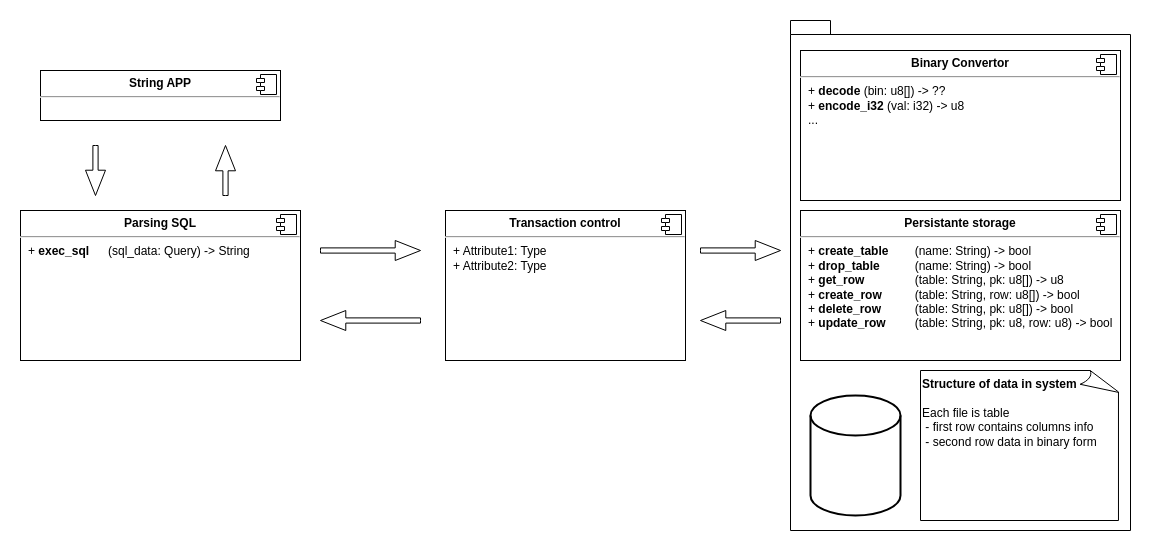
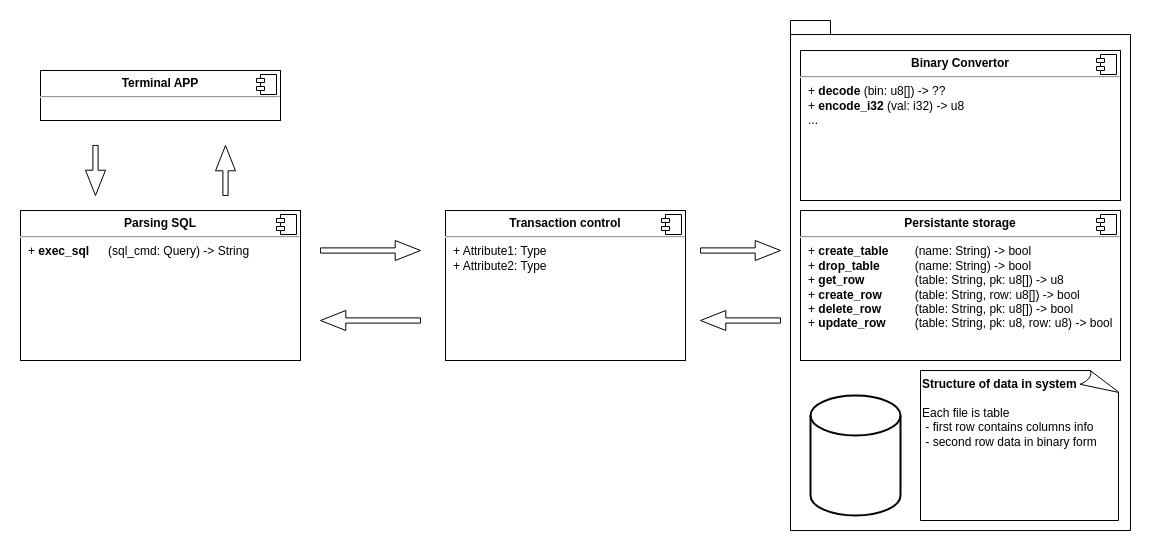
- <mxCell id="3" value="&lt;p style=&quot;margin:0px;margin-top:6px;text-align:center;&quot;&gt;&lt;b&gt;String APP&lt;/b&gt;&lt;/p&gt;&lt;hr&gt;&lt;p style=&quot;margin:0px;margin-left:8px;&quot;&gt;&lt;br&gt;&lt;/p&gt;" style="align=left;overflow=fill;html=1;dropTarget=0;" vertex="1" parent="1"><mxGeometry x="40" y="70" width="240" height="50" as="geometry" /></mxCell>
+ <mxCell id="3" value="&lt;p style=&quot;margin:0px;margin-top:6px;text-align:center;&quot;&gt;&lt;b&gt;Terminal APP&lt;/b&gt;&lt;/p&gt;&lt;hr&gt;&lt;p style=&quot;margin:0px;margin-left:8px;&quot;&gt;&lt;br&gt;&lt;/p&gt;" style="align=left;overflow=fill;html=1;dropTarget=0;" vertex="1" parent="1"><mxGeometry x="40" y="70" width="240" height="50" as="geometry" /></mxCell>
- <mxCell id="5" value="&lt;p style=&quot;margin:0px;margin-top:6px;text-align:center;&quot;&gt;&lt;b&gt;Parsing SQL&lt;/b&gt;&lt;/p&gt;&lt;hr&gt;&lt;p style=&quot;margin:0px;margin-left:8px;&quot;&gt;+ &lt;b&gt;exec_sql&lt;/b&gt;&lt;span style=&quot;&quot;&gt;&#09;&lt;span style=&quot;white-space: pre;&quot;&gt;&#09;&lt;/span&gt;&lt;span style=&quot;&quot;&gt;(sql_data: Query) -&amp;gt; String&lt;/span&gt;&lt;/span&gt;&lt;br&gt;&lt;br&gt;&lt;/p&gt;" style="align=left;overflow=fill;html=1;dropTarget=0;" vertex="1" parent="1"><mxGeometry x="20" y="210" width="280" height="150" as="geometry" /></mxCell>
+ <mxCell id="5" value="&lt;p style=&quot;margin:0px;margin-top:6px;text-align:center;&quot;&gt;&lt;b&gt;Parsing SQL&lt;/b&gt;&lt;/p&gt;&lt;hr&gt;&lt;p style=&quot;margin:0px;margin-left:8px;&quot;&gt;+ &lt;b&gt;exec_sql&lt;/b&gt;&lt;span style=&quot;&quot;&gt;&#09;&lt;span style=&quot;white-space: pre;&quot;&gt;&#09;&lt;/span&gt;&lt;span style=&quot;&quot;&gt;(sql_cmd: Query) -&amp;gt; String&lt;/span&gt;&lt;/span&gt;&lt;br&gt;&lt;br&gt;&lt;/p&gt;" style="align=left;overflow=fill;html=1;dropTarget=0;" vertex="1" parent="1"><mxGeometry x="20" y="210" width="280" height="150" as="geometry" /></mxCell>
